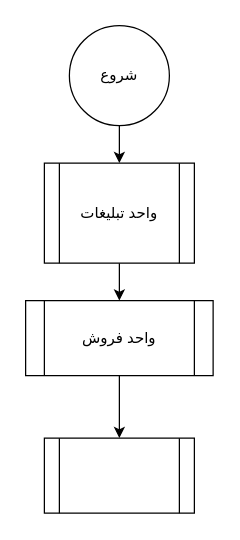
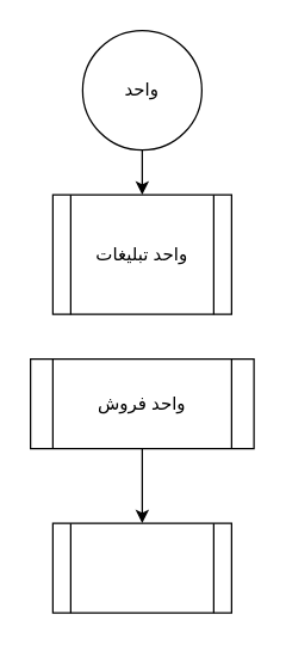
- <mxCell id="3" value="شروع" style="ellipse;whiteSpace=wrap;html=1;aspect=fixed;" vertex="1" parent="1"><mxGeometry x="55" y="20" width="80" height="80" as="geometry" /></mxCell>
+ <mxCell id="3" value="واحد" style="ellipse;whiteSpace=wrap;html=1;aspect=fixed;" vertex="1" parent="1"><mxGeometry x="55" y="20" width="80" height="80" as="geometry" /></mxCell>
- <mxCell id="4" value="" style="edgeStyle=orthogonalEdgeStyle;rounded=0;orthogonalLoop=1;jettySize=auto;html=1;" edge="1" parent="1" source="5" target="7"><mxGeometry relative="1" as="geometry" /></mxCell>
